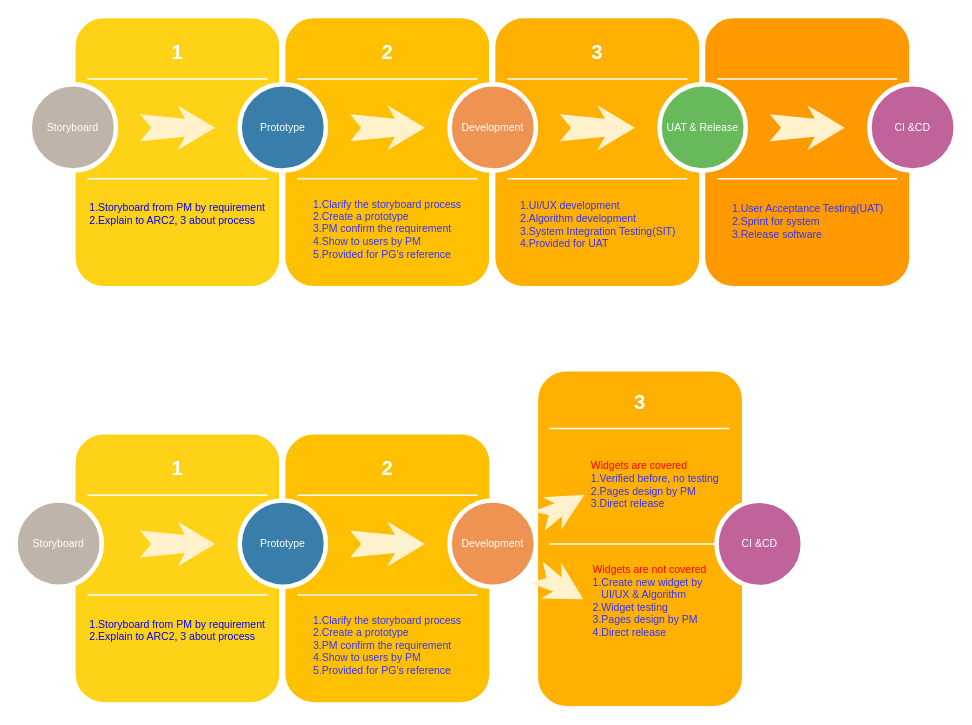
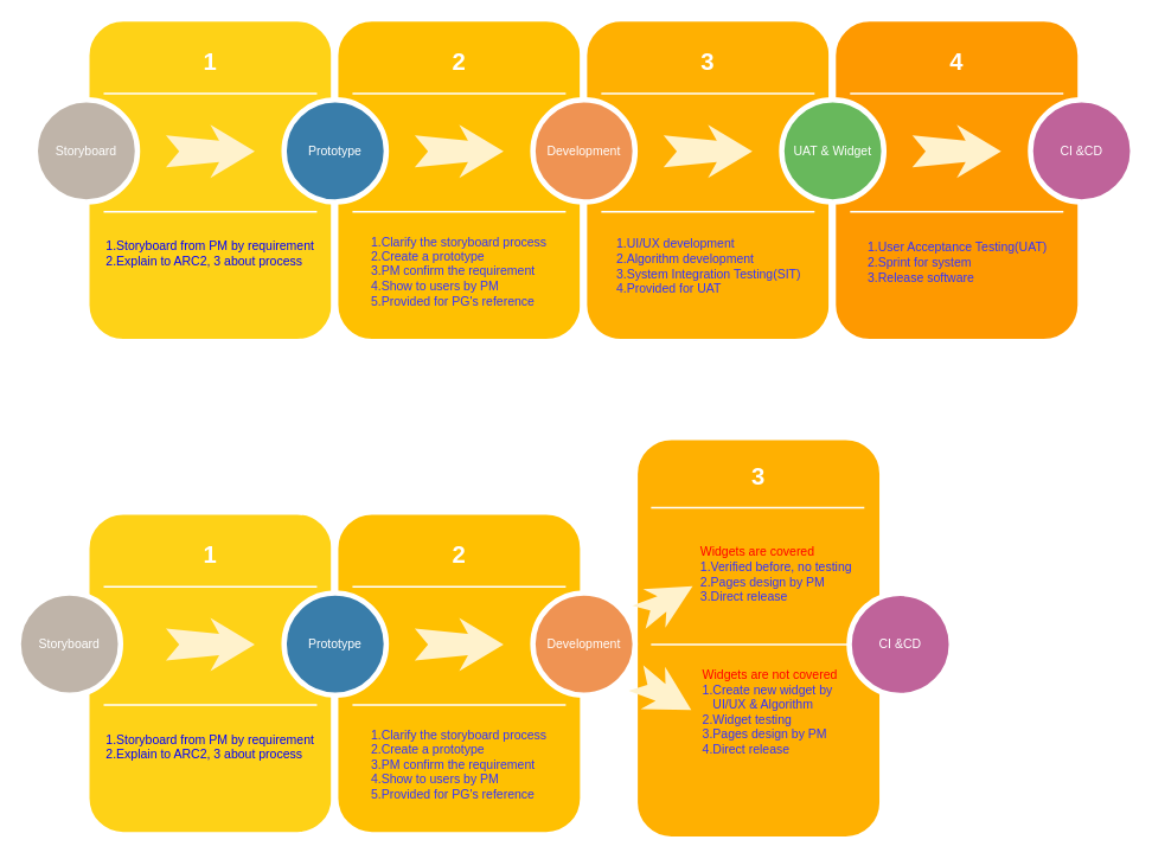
+ <mxCell id="23" value="4" style="text;html=1;strokeColor=none;fillColor=none;align=center;verticalAlign=middle;whiteSpace=wrap;rounded=0;shadow=0;fontSize=27;fontColor=#FFFFFF;fontStyle=1" parent="1" vertex="1"><mxGeometry x="936" y="40" width="280" height="60" as="geometry" /></mxCell>
- <mxCell id="26" value="UAT &amp;amp; Release" style="ellipse;whiteSpace=wrap;html=1;rounded=0;shadow=0;strokeWidth=6;fontSize=14;align=center;fillColor=#68B85C;strokeColor=#FFFFFF;fontColor=#FFFFFF;" parent="1" vertex="1"><mxGeometry x="879" y="112" width="115" height="115" as="geometry" /></mxCell>
+ <mxCell id="26" value="UAT &amp;amp; Widget" style="ellipse;whiteSpace=wrap;html=1;rounded=0;shadow=0;strokeWidth=6;fontSize=14;align=center;fillColor=#68B85C;strokeColor=#FFFFFF;fontColor=#FFFFFF;" parent="1" vertex="1"><mxGeometry x="879" y="112" width="115" height="115" as="geometry" /></mxCell>
